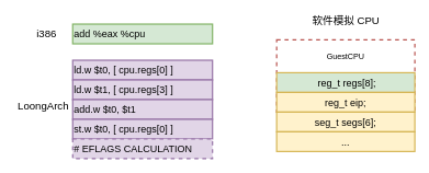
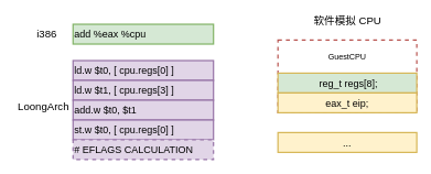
- <mxCell id="13" value="&lt;span style=&quot;text-align: left&quot;&gt;reg_t eip;&lt;/span&gt;" style="rounded=0;whiteSpace=wrap;html=1;fillColor=#fff2cc;strokeColor=#d6b656;fontSize=15;gradientColor=none;strokeWidth=2;glass=0;sketch=0;shadow=0;" parent="1" vertex="1"><mxGeometry x="420" y="140" width="210" height="30" as="geometry" /></mxCell>
+ <mxCell id="13" value="&lt;span style=&quot;text-align: left&quot;&gt;eax_t eip;&lt;/span&gt;" style="rounded=0;whiteSpace=wrap;html=1;fillColor=#fff2cc;strokeColor=#d6b656;fontSize=15;gradientColor=none;strokeWidth=2;glass=0;sketch=0;shadow=0;" parent="1" vertex="1"><mxGeometry x="420" y="140" width="210" height="30" as="geometry" /></mxCell>
- <mxCell id="15" value="&lt;span style=&quot;text-align: left&quot;&gt;seg_t segs[6];&lt;/span&gt;" style="rounded=0;whiteSpace=wrap;html=1;fillColor=#fff2cc;strokeColor=#d6b656;fontSize=15;gradientColor=none;strokeWidth=2;glass=0;sketch=0;shadow=0;" parent="1" vertex="1"><mxGeometry x="420" y="170" width="210" height="30" as="geometry" /></mxCell>
